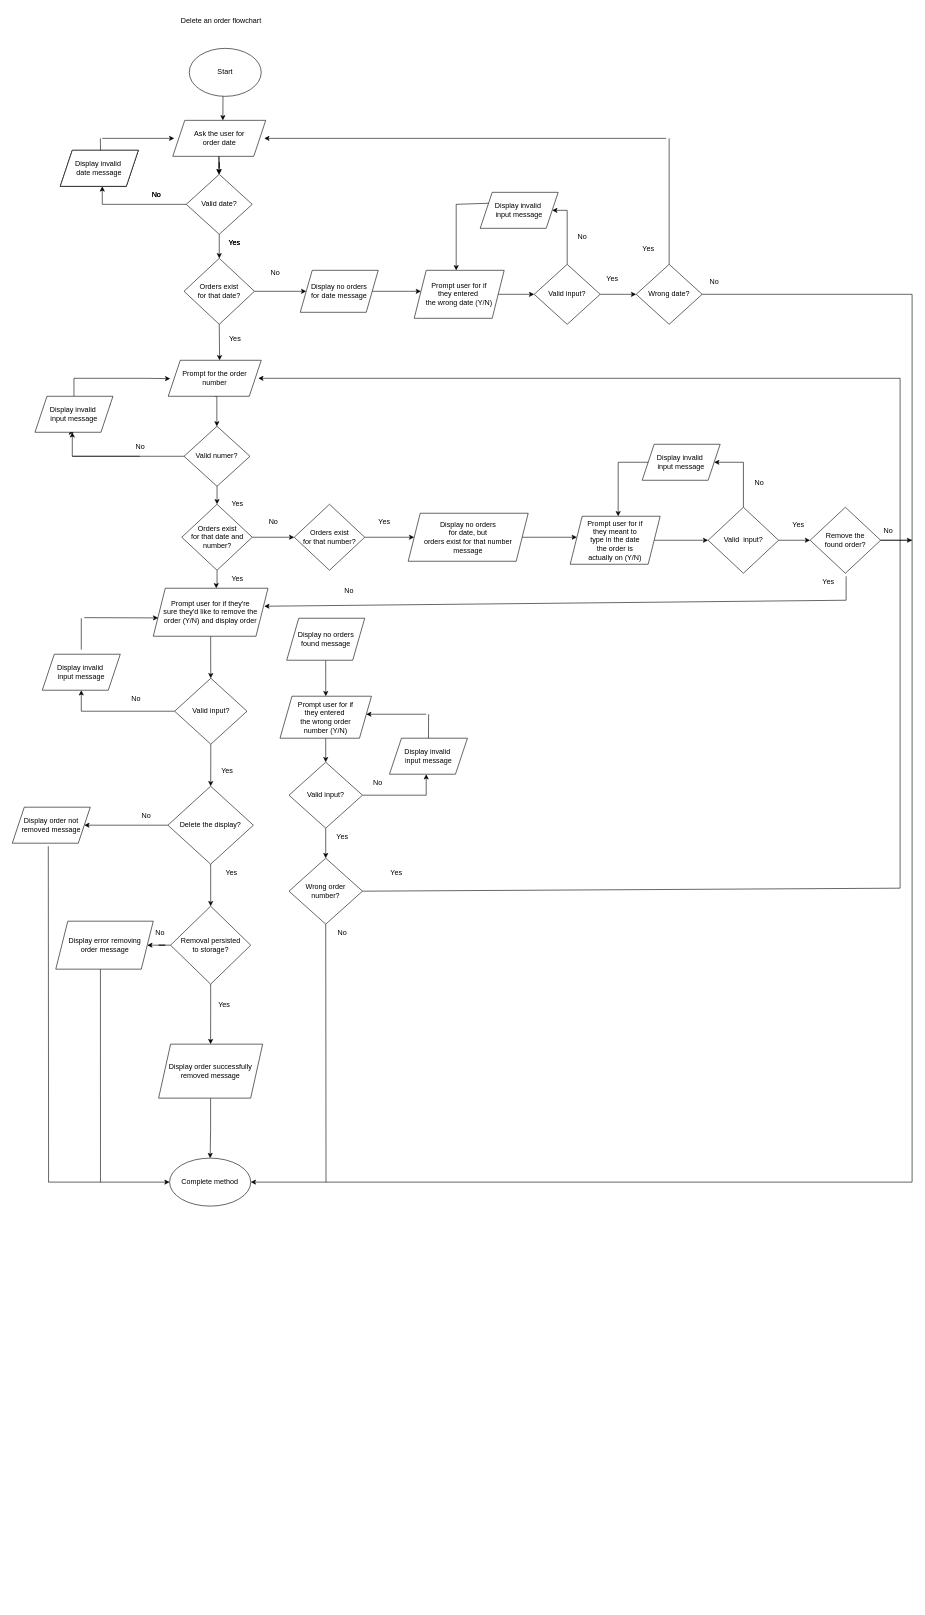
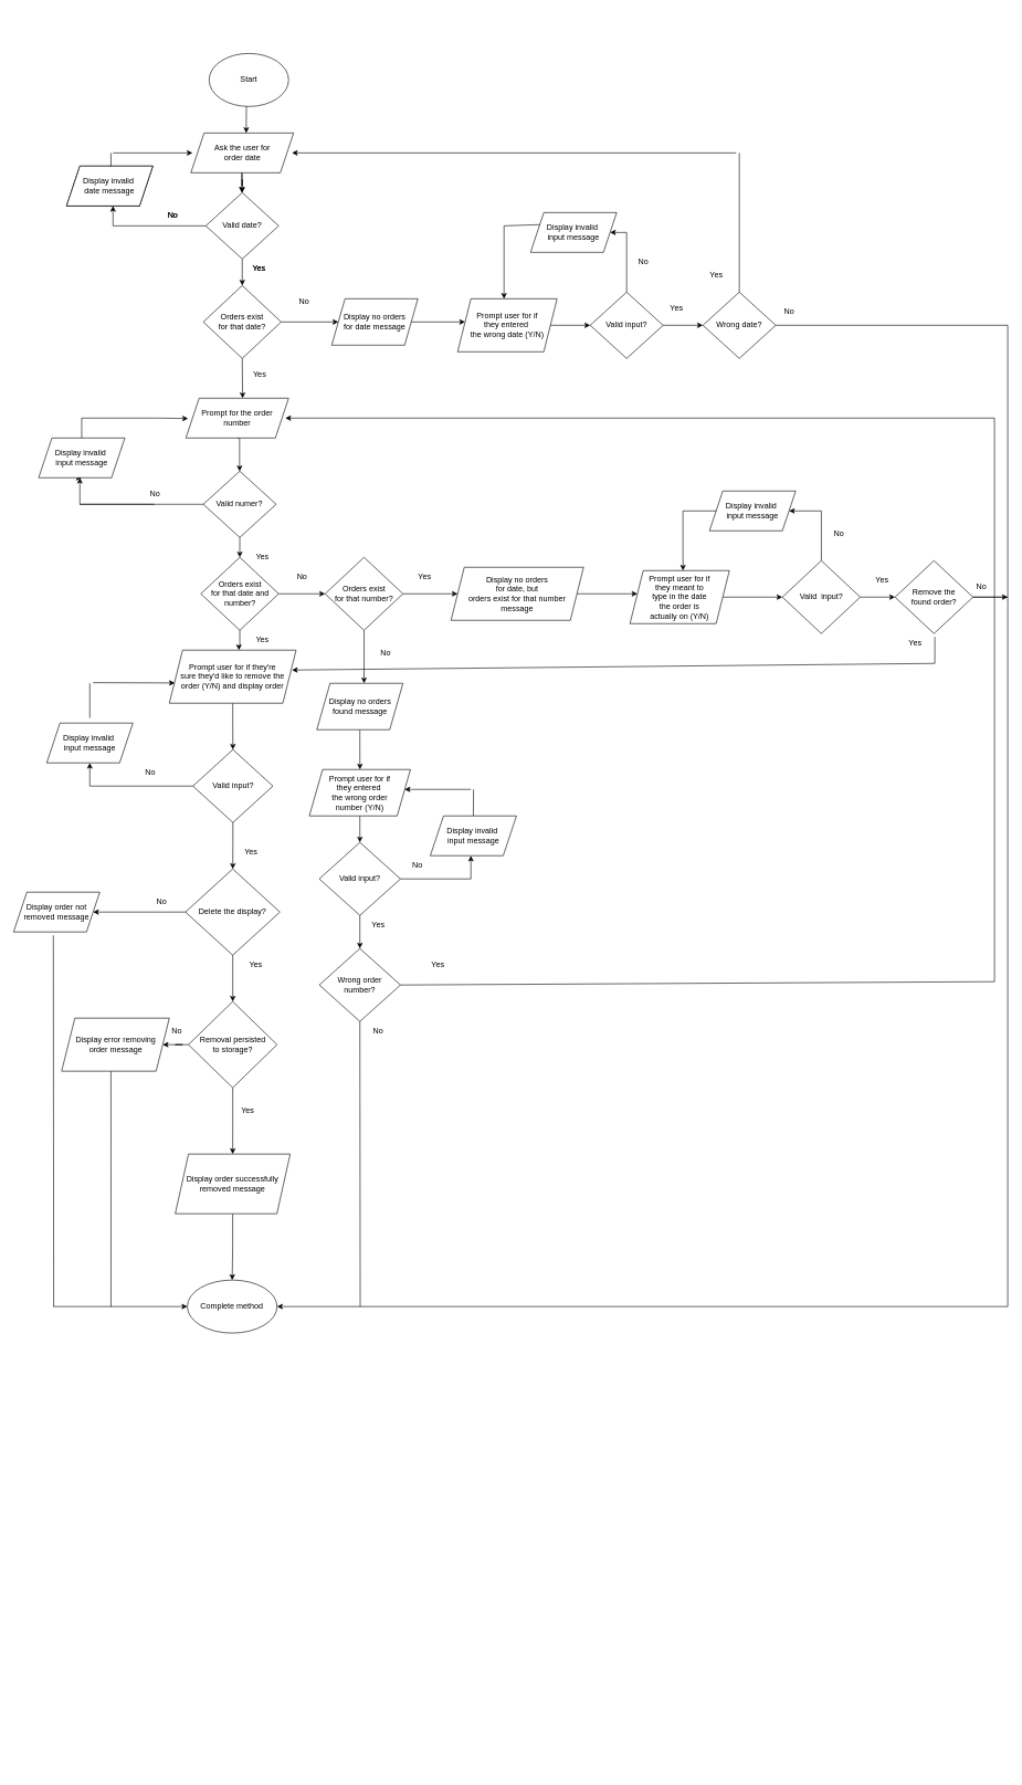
- <mxCell id="6" value="Delete an order flowchart" style="text;html=1;resizable=0;autosize=1;align=center;verticalAlign=middle;points=[];fillColor=none;strokeColor=none;rounded=0;" parent="1" vertex="1"><mxGeometry x="287.5" y="20" width="160" height="30" as="geometry" /></mxCell>
+ <mxCell id="32" value="" style="edgeStyle=orthogonalEdgeStyle;rounded=0;orthogonalLoop=1;jettySize=auto;html=1;" parent="1" source="34" target="40" edge="1"><mxGeometry relative="1" as="geometry"><Array as="points"><mxPoint x="549" y="1010" /><mxPoint x="549" y="1010" /></Array></mxGeometry></mxCell>
